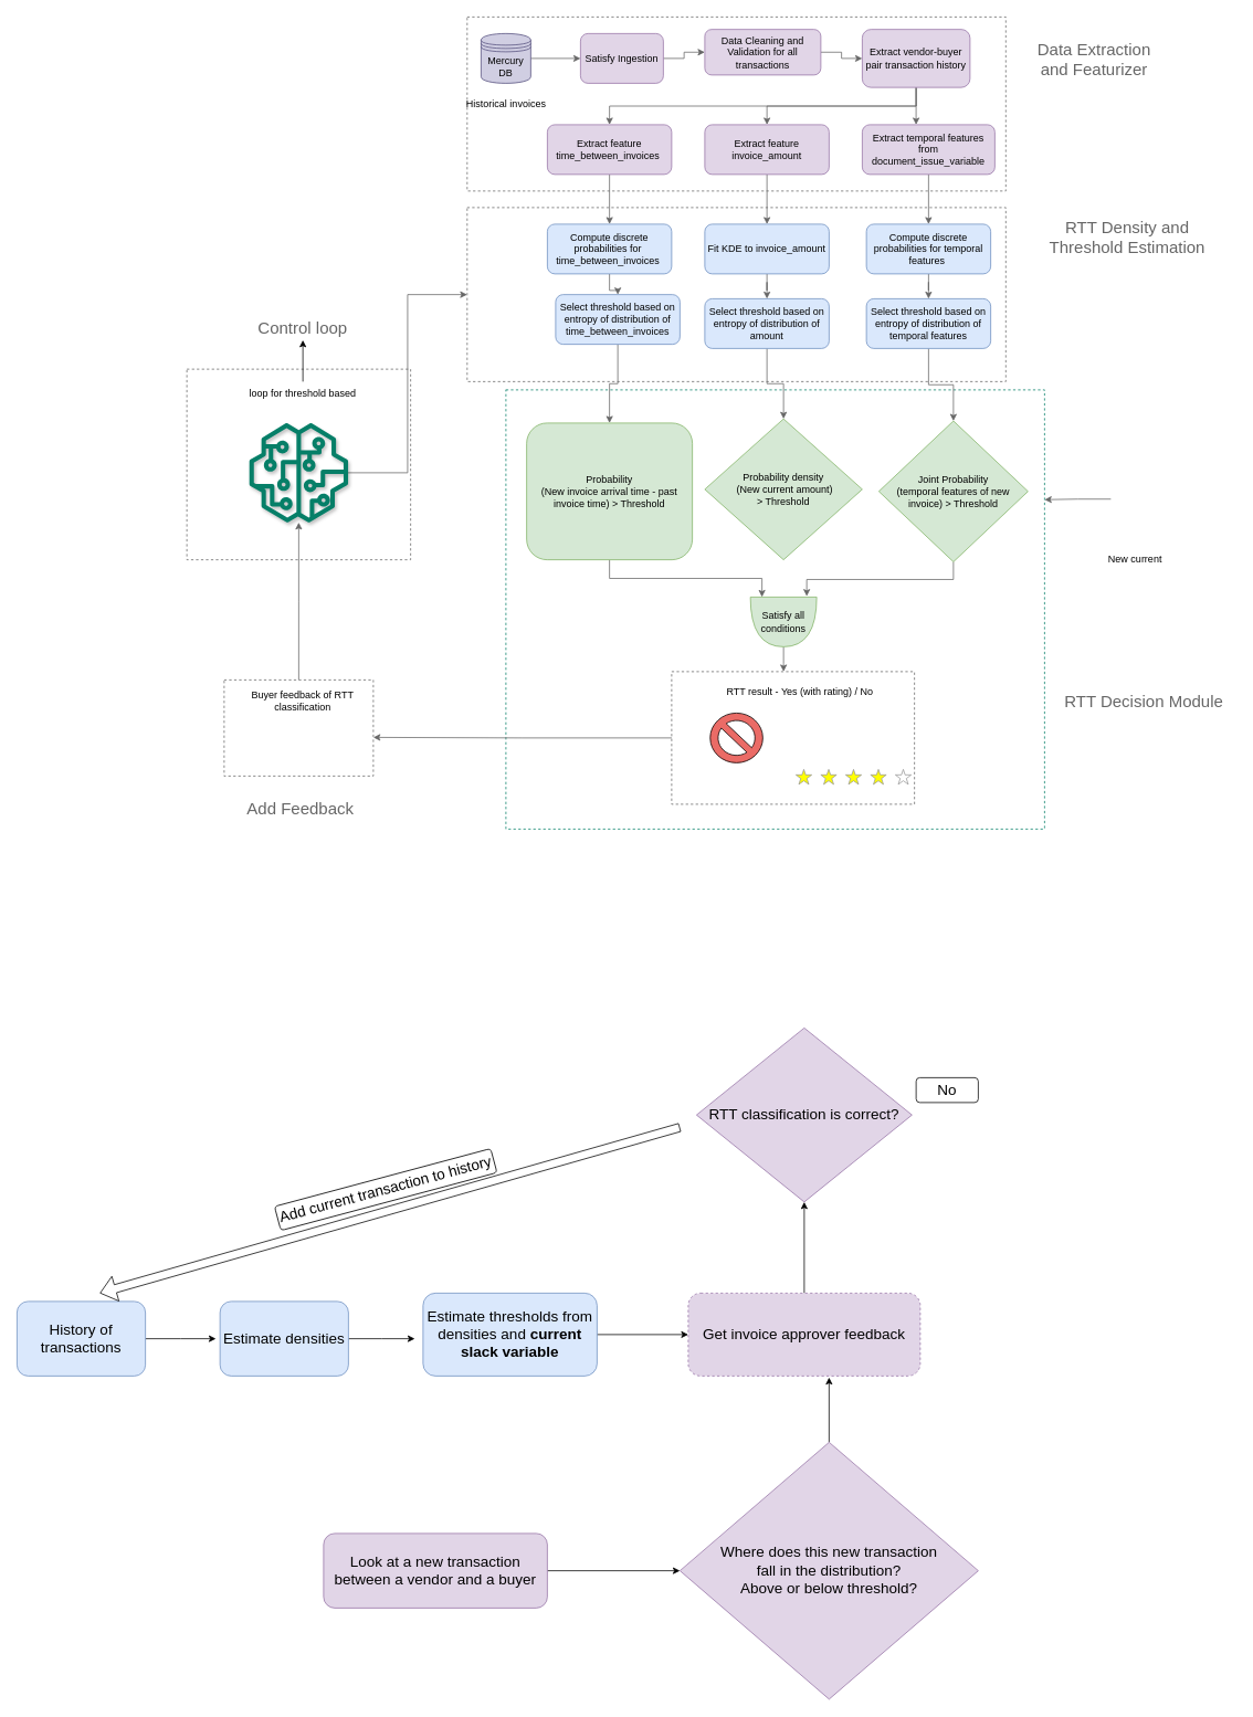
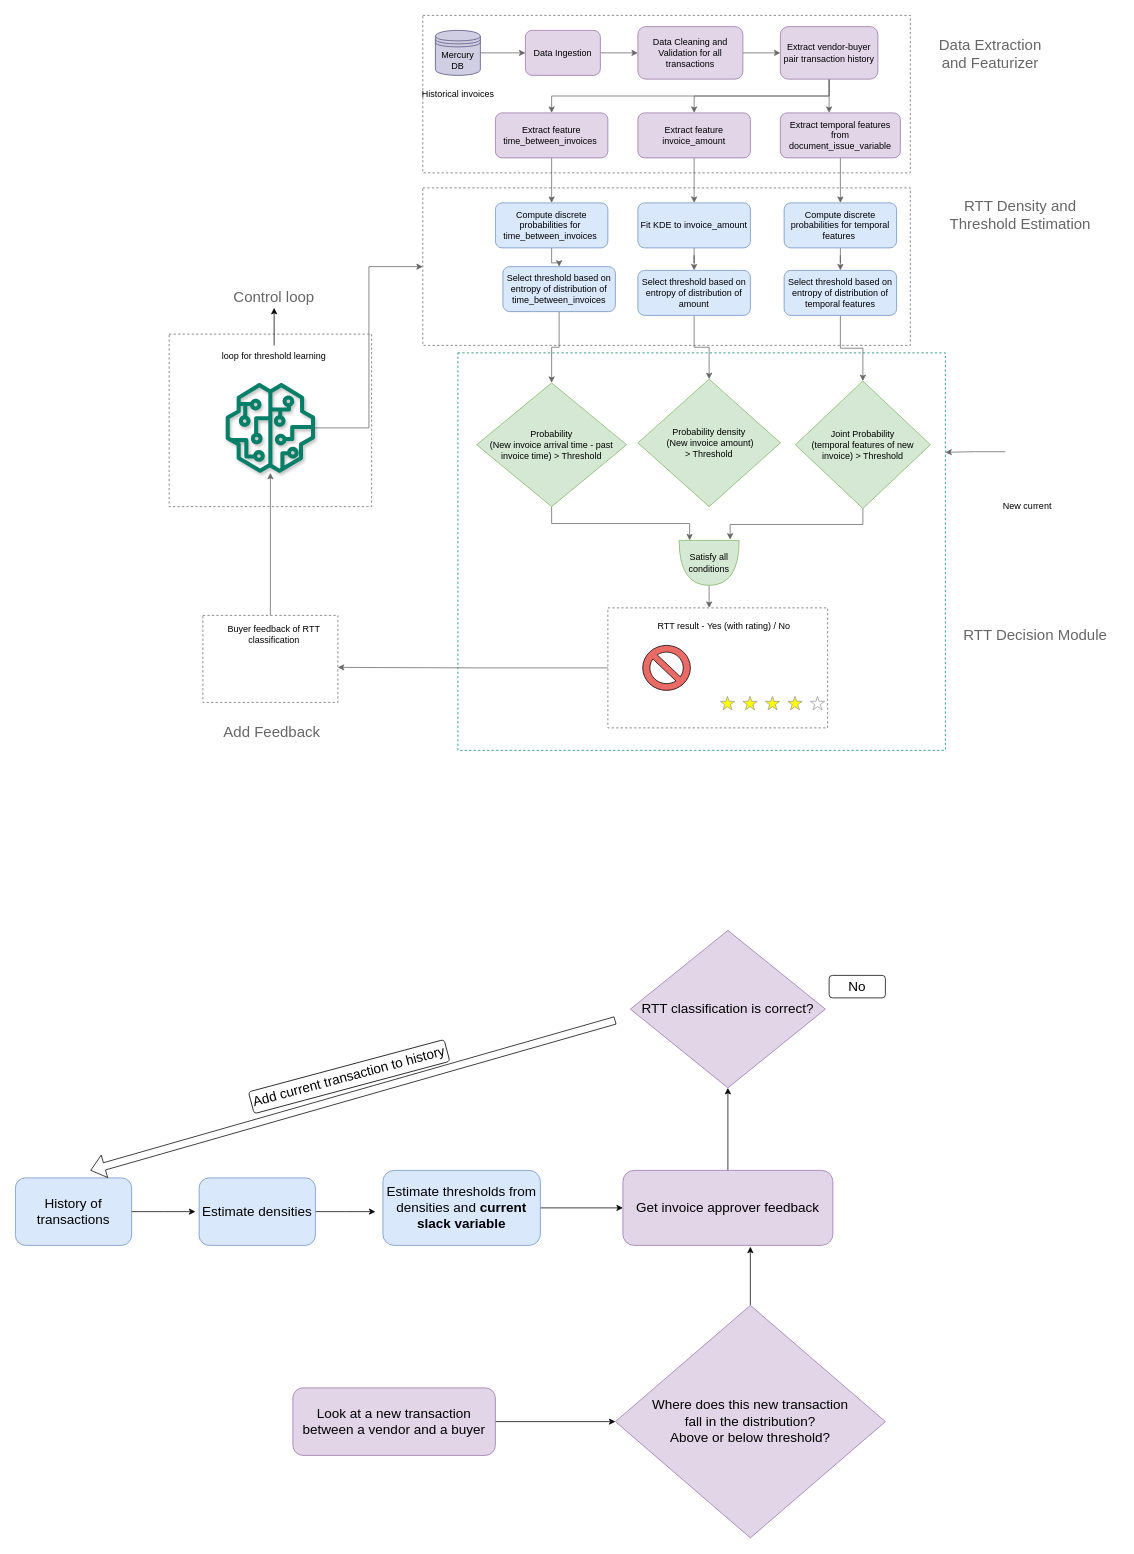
- <mxCell id="12" value="Data Cleaning and Validation for all transactions" style="rounded=1;whiteSpace=wrap;html=1;fillColor=#e1d5e7;strokeColor=#9673a6;" parent="1" vertex="1"><mxGeometry x="850" y="35" width="140" height="55" as="geometry" /></mxCell>
+ <mxCell id="12" value="Data Cleaning and Validation for all transactions" style="rounded=1;whiteSpace=wrap;html=1;fillColor=#e1d5e7;strokeColor=#9673a6;" parent="1" vertex="1"><mxGeometry x="850" y="35" width="140" height="70" as="geometry" /></mxCell>
- <mxCell id="8" value="Satisfy Ingestion" style="rounded=1;whiteSpace=wrap;html=1;fillColor=#e1d5e7;strokeColor=#9673a6;" parent="1" vertex="1"><mxGeometry x="700" y="40" width="100" height="60" as="geometry" /></mxCell>
+ <mxCell id="8" value="Data Ingestion" style="rounded=1;whiteSpace=wrap;html=1;fillColor=#e1d5e7;strokeColor=#9673a6;" parent="1" vertex="1"><mxGeometry x="700" y="40" width="100" height="60" as="geometry" /></mxCell>
- <mxCell id="60" value="loop for threshold based" style="text;html=1;strokeColor=none;fillColor=none;align=center;verticalAlign=middle;whiteSpace=wrap;rounded=0;shadow=0;glass=0;dashed=1;labelBackgroundColor=none;sketch=0;strokeWidth=1;fontColor=#000000;" parent="1" vertex="1"><mxGeometry x="280" y="460" width="170" height="30" as="geometry" /></mxCell>
+ <mxCell id="60" value="loop for threshold learning" style="text;html=1;strokeColor=none;fillColor=none;align=center;verticalAlign=middle;whiteSpace=wrap;rounded=0;shadow=0;glass=0;dashed=1;labelBackgroundColor=none;sketch=0;strokeWidth=1;fontColor=#000000;" parent="1" vertex="1"><mxGeometry x="280" y="460" width="170" height="30" as="geometry" /></mxCell>
- <mxCell id="39" value="Probability density&lt;br&gt;&amp;nbsp;(New current amount) &lt;br&gt;&amp;gt; Threshold" style="rhombus;whiteSpace=wrap;html=1;fillColor=#d5e8d4;strokeColor=#82b366;" parent="1" vertex="1"><mxGeometry x="850" y="505" width="190" height="170" as="geometry" /></mxCell>
+ <mxCell id="39" value="Probability density&lt;br&gt;&amp;nbsp;(New invoice amount) &lt;br&gt;&amp;gt; Threshold" style="rhombus;whiteSpace=wrap;html=1;fillColor=#d5e8d4;strokeColor=#82b366;" parent="1" vertex="1"><mxGeometry x="850" y="505" width="190" height="170" as="geometry" /></mxCell>
- <mxCell id="36" value="Probability&lt;br&gt;(New invoice arrival time - past invoice time) &amp;gt; Threshold" style="whiteSpace=wrap;html=1;fillColor=#d5e8d4;strokeColor=#82b366;rounded=1;" parent="1" vertex="1"><mxGeometry x="635" y="510" width="200" height="165" as="geometry" /></mxCell>
+ <mxCell id="36" value="Probability&lt;br&gt;(New invoice arrival time - past invoice time) &amp;gt; Threshold" style="rhombus;whiteSpace=wrap;html=1;fillColor=#d5e8d4;strokeColor=#82b366;" parent="1" vertex="1"><mxGeometry x="635" y="510" width="200" height="165" as="geometry" /></mxCell>
- <mxCell id="77" value="&lt;font style=&quot;font-size: 18px;&quot;&gt;Get invoice approver feedback&lt;/font&gt;" style="rounded=1;whiteSpace=wrap;html=1;fillColor=#e1d5e7;strokeColor=#9673a6;dashed=1;" vertex="1" parent="1"><mxGeometry x="830" y="1560" width="280" height="100" as="geometry" /></mxCell>
+ <mxCell id="77" value="&lt;font style=&quot;font-size: 18px;&quot;&gt;Get invoice approver feedback&lt;/font&gt;" style="rounded=1;whiteSpace=wrap;html=1;fillColor=#e1d5e7;strokeColor=#9673a6;" vertex="1" parent="1"><mxGeometry x="830" y="1560" width="280" height="100" as="geometry" /></mxCell>
